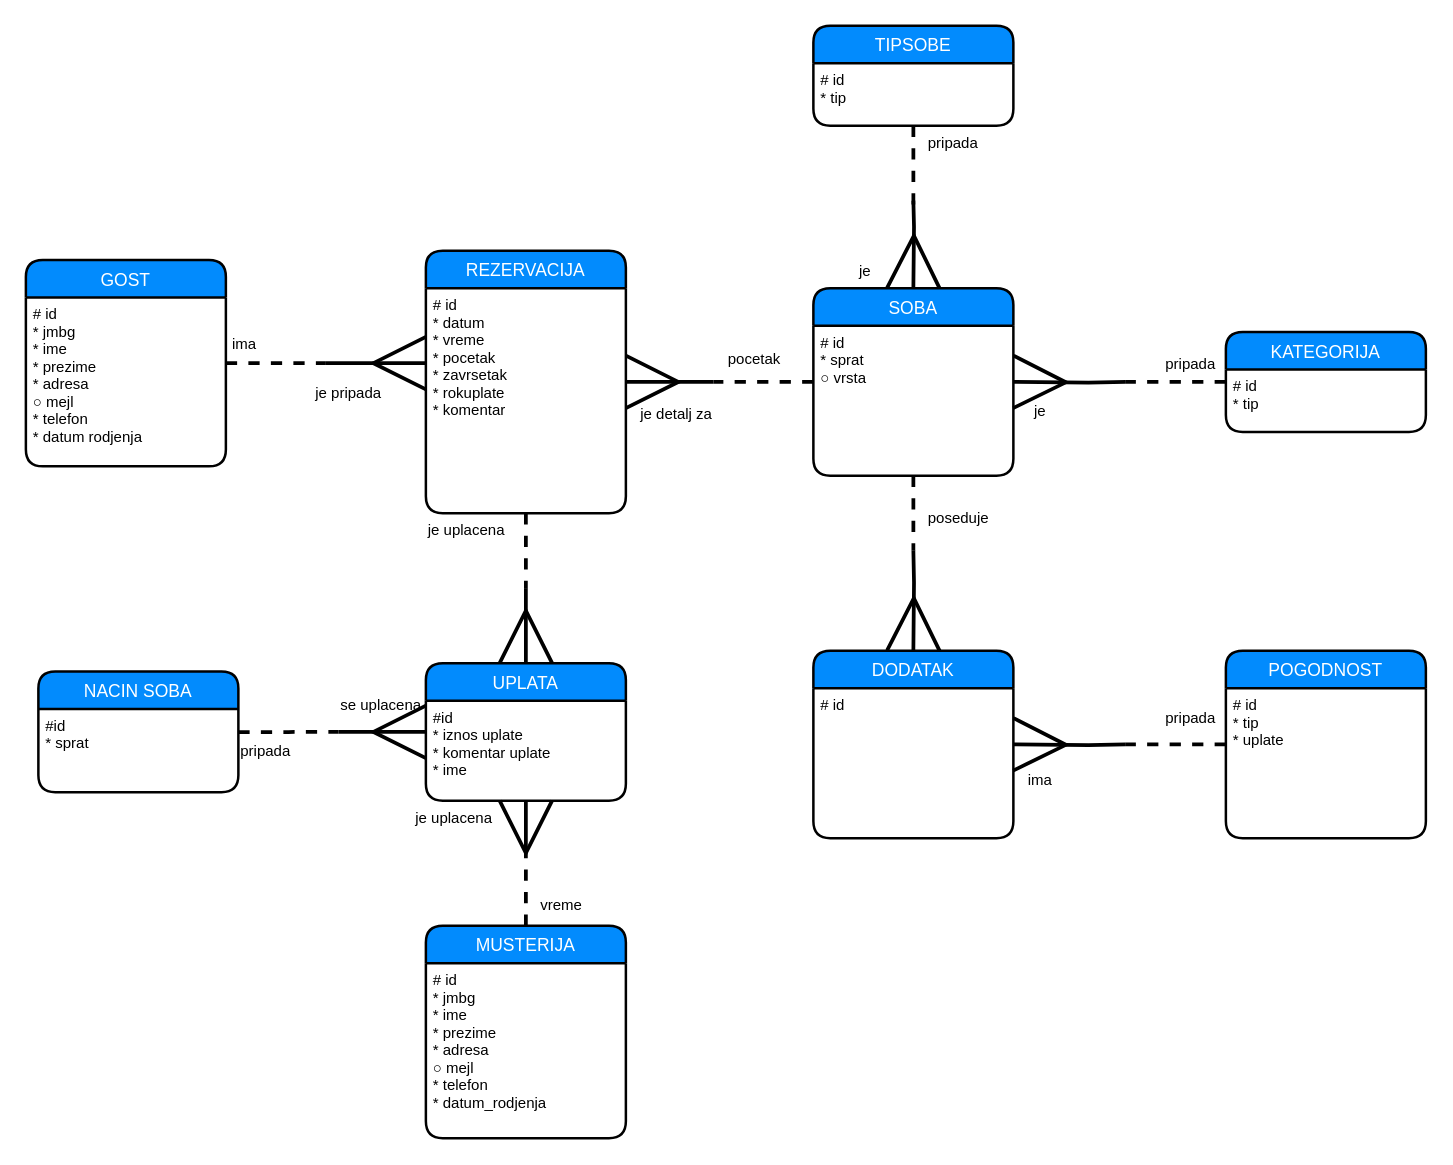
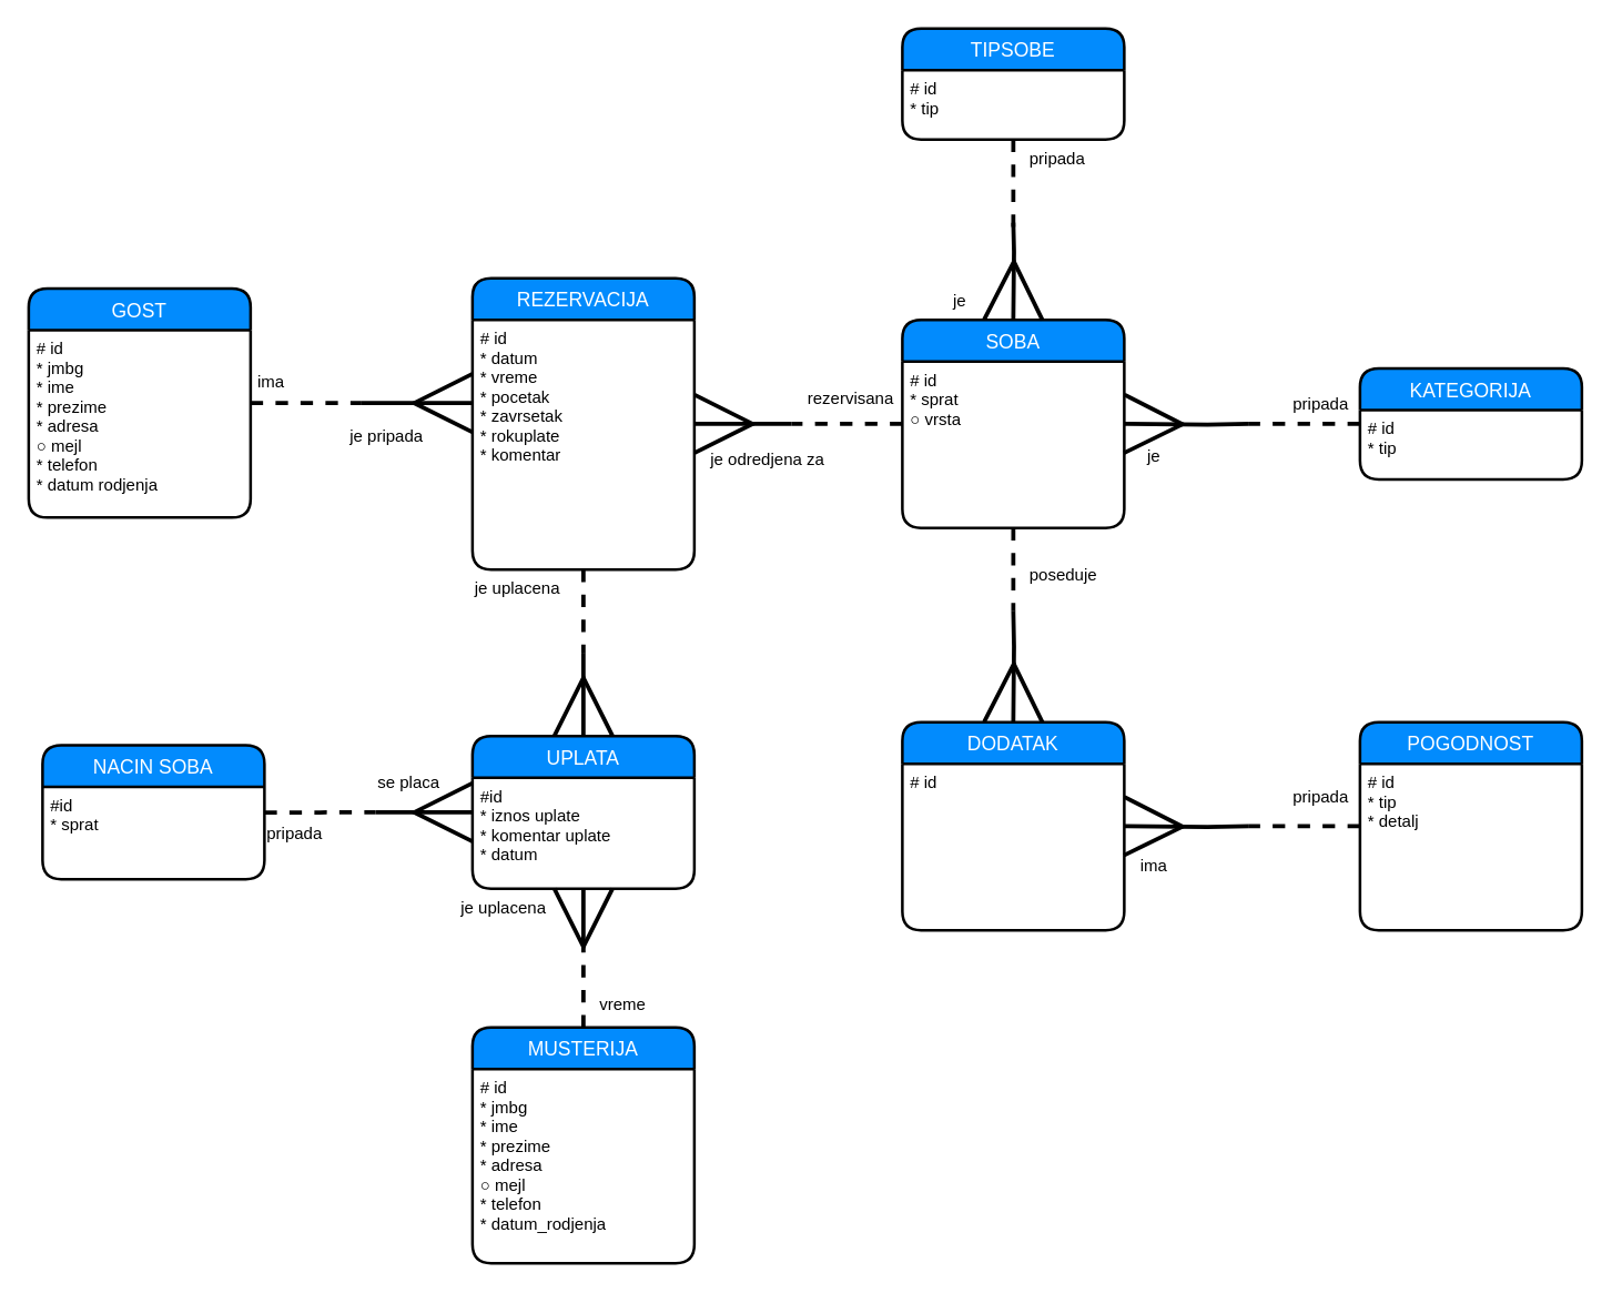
- <mxCell id="26" value="&lt;font color=&quot;#00000000&quot;&gt;pocetak&lt;/font&gt;" style="text;whiteSpace=wrap;html=1;fontColor=#FFFFFF;" parent="1" vertex="1"><mxGeometry x="580" y="273" width="70" height="27" as="geometry" /></mxCell>
+ <mxCell id="26" value="&lt;font color=&quot;#00000000&quot;&gt;rezervisana&lt;/font&gt;" style="text;whiteSpace=wrap;html=1;fontColor=#FFFFFF;" parent="1" vertex="1"><mxGeometry x="580" y="273" width="70" height="27" as="geometry" /></mxCell>
- <mxCell id="27" value="&lt;font color=&quot;#00000000&quot;&gt;je detalj za&lt;br&gt;&lt;/font&gt;" style="text;whiteSpace=wrap;html=1;fontColor=#FFFFFF;" parent="1" vertex="1"><mxGeometry x="510" y="316.5" width="90" height="27" as="geometry" /></mxCell>
+ <mxCell id="27" value="&lt;font color=&quot;#00000000&quot;&gt;je odredjena za&lt;br&gt;&lt;/font&gt;" style="text;whiteSpace=wrap;html=1;fontColor=#FFFFFF;" parent="1" vertex="1"><mxGeometry x="510" y="316.5" width="90" height="27" as="geometry" /></mxCell>
- <mxCell id="22" value="# id&#10;* tip&#10;* uplate&#10;&#10;" style="align=left;strokeColor=none;fillColor=none;spacingLeft=4;fontSize=12;verticalAlign=top;resizable=0;rotatable=0;part=1;" parent="21" vertex="1"><mxGeometry y="30" width="160" height="120" as="geometry" /></mxCell>
+ <mxCell id="22" value="# id&#10;* tip&#10;* detalj&#10;&#10;" style="align=left;strokeColor=none;fillColor=none;spacingLeft=4;fontSize=12;verticalAlign=top;resizable=0;rotatable=0;part=1;" parent="21" vertex="1"><mxGeometry y="30" width="160" height="120" as="geometry" /></mxCell>
- <mxCell id="47" value="&lt;font color=&quot;#00000000&quot;&gt;se uplacena&lt;br&gt;&lt;/font&gt;" style="text;whiteSpace=wrap;html=1;fontColor=#FFFFFF;" parent="1" vertex="1"><mxGeometry x="270" y="550" width="90" height="30" as="geometry" /></mxCell>
+ <mxCell id="47" value="&lt;font color=&quot;#00000000&quot;&gt;se placa&lt;br&gt;&lt;/font&gt;" style="text;whiteSpace=wrap;html=1;fontColor=#FFFFFF;" parent="1" vertex="1"><mxGeometry x="270" y="550" width="90" height="30" as="geometry" /></mxCell>
- <mxCell id="45" value="#id&#10;* iznos uplate&#10;* komentar uplate&#10;* ime" style="align=left;strokeColor=none;fillColor=none;spacingLeft=4;fontSize=12;verticalAlign=top;resizable=0;rotatable=0;part=1;" parent="44" vertex="1"><mxGeometry y="30" width="160" height="80" as="geometry" /></mxCell>
+ <mxCell id="45" value="#id&#10;* iznos uplate&#10;* komentar uplate&#10;* datum" style="align=left;strokeColor=none;fillColor=none;spacingLeft=4;fontSize=12;verticalAlign=top;resizable=0;rotatable=0;part=1;" parent="44" vertex="1"><mxGeometry y="30" width="160" height="80" as="geometry" /></mxCell>
